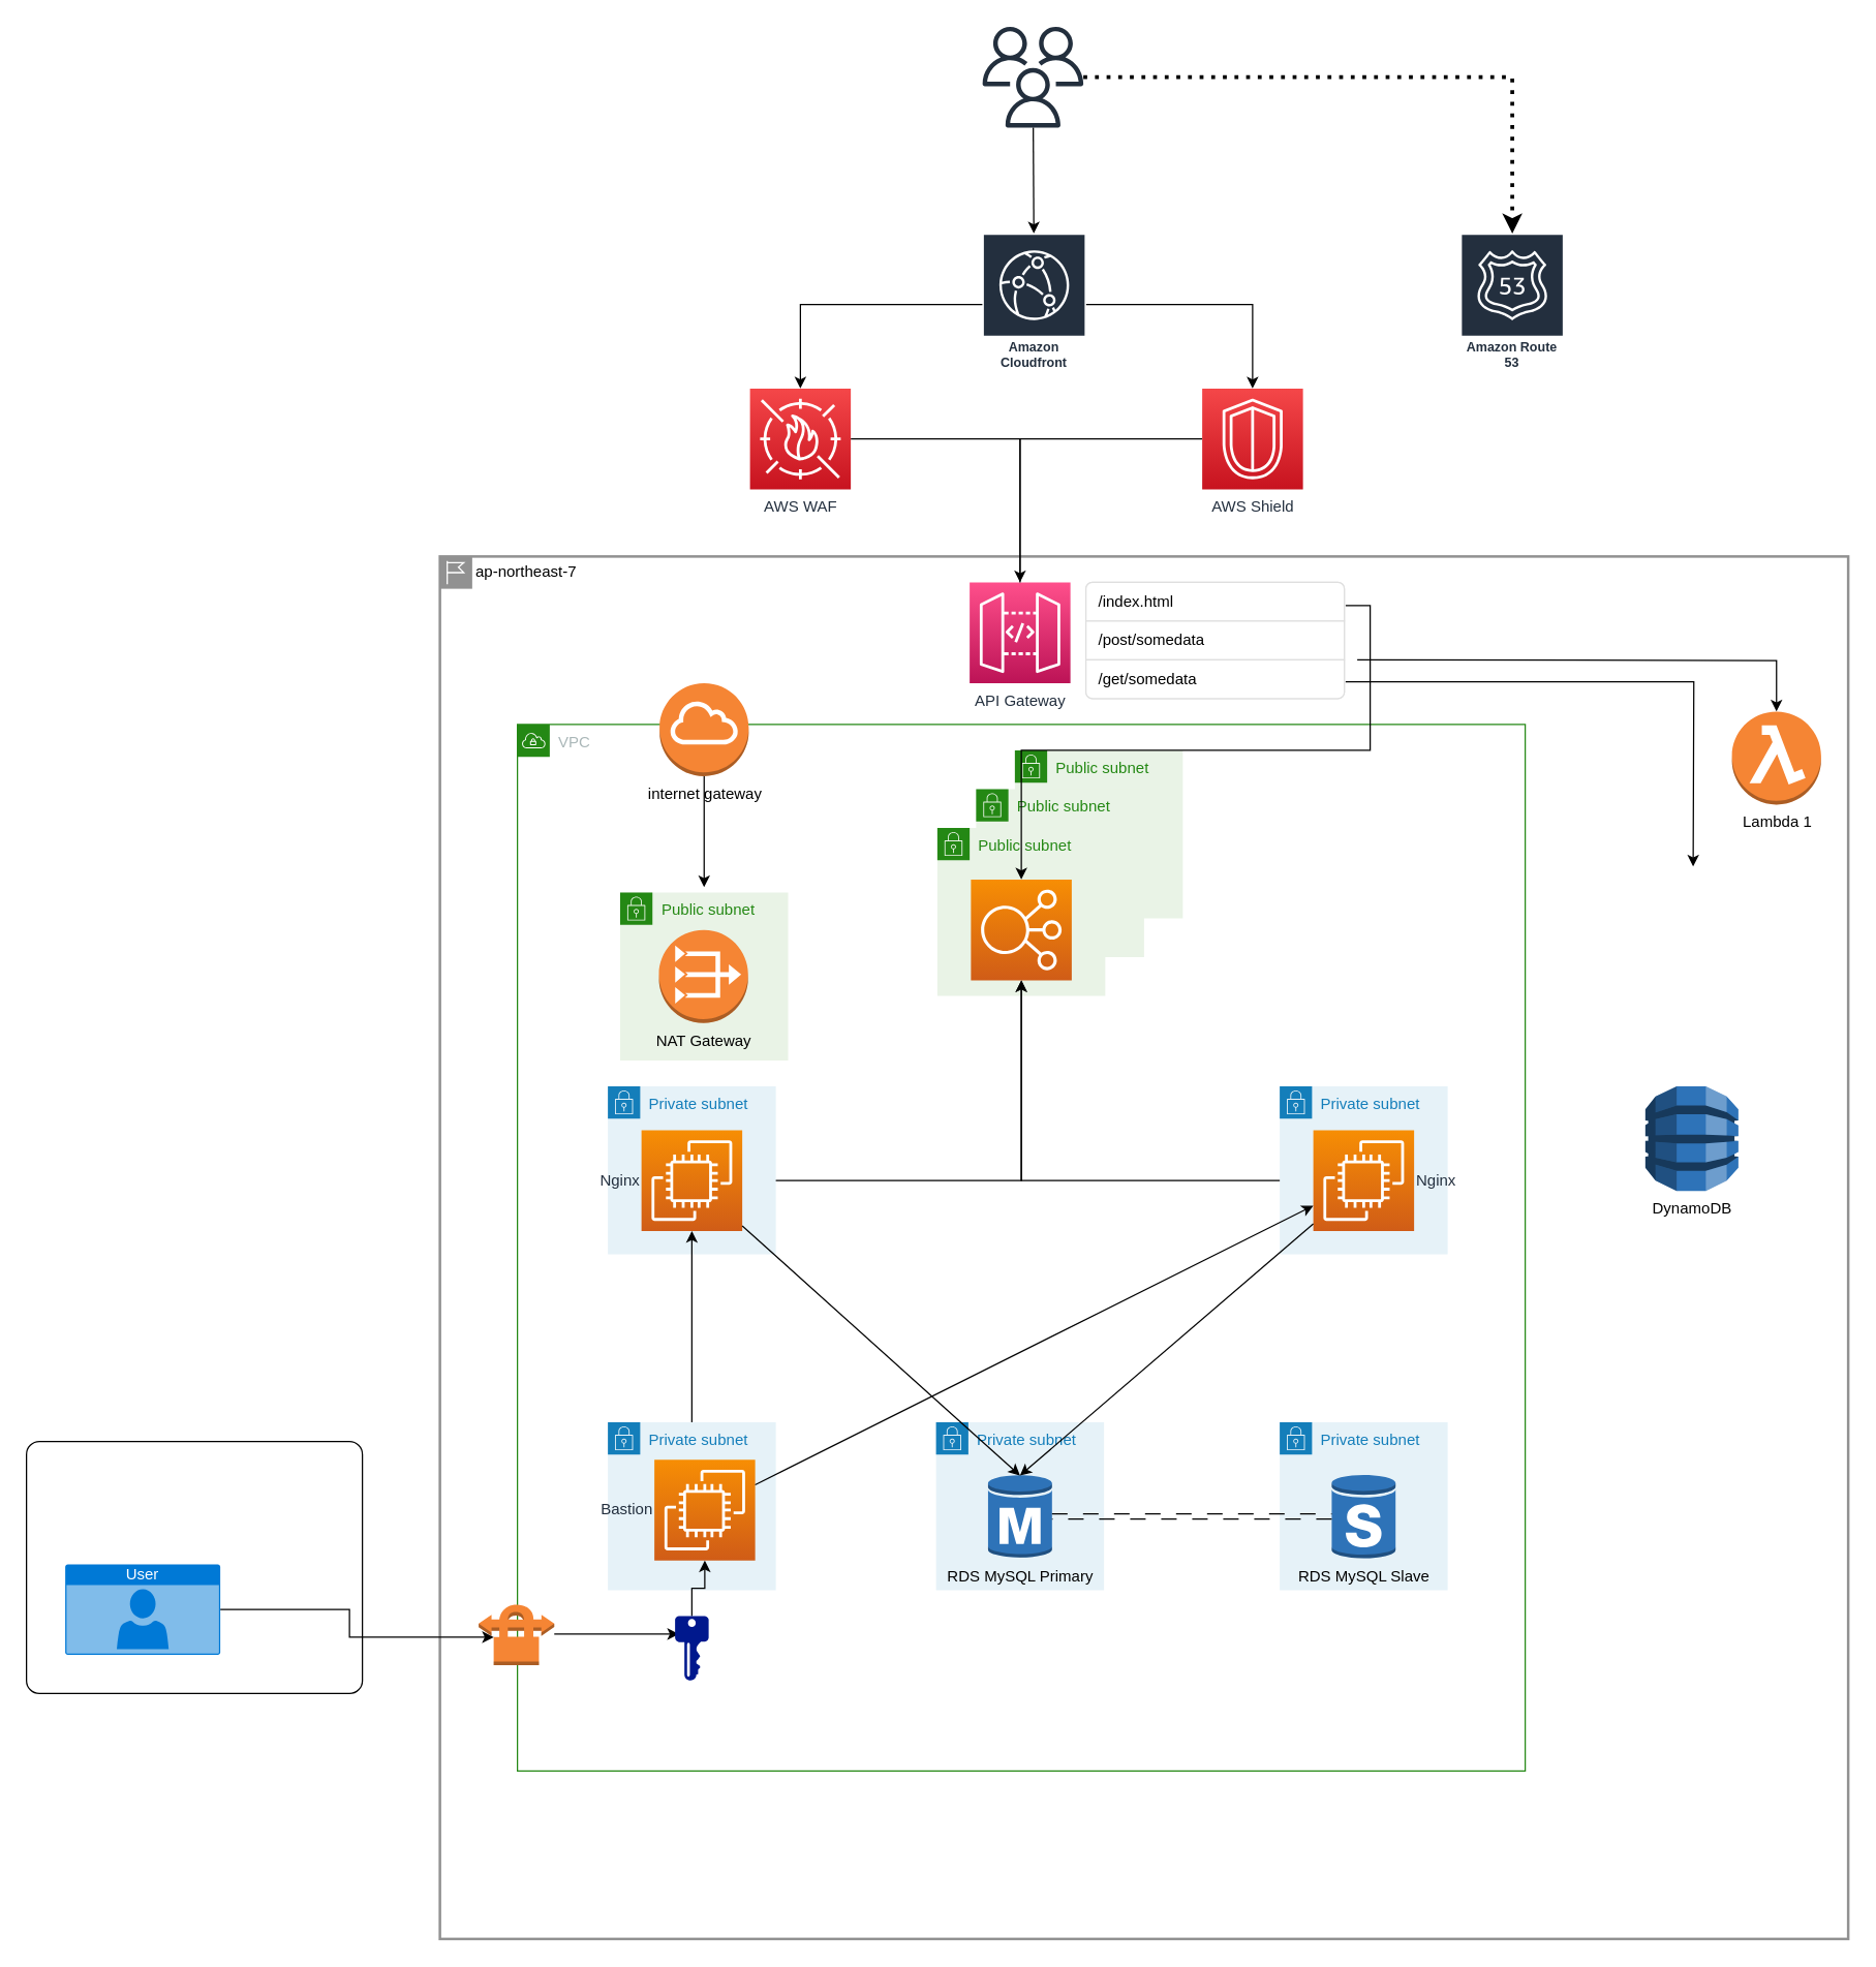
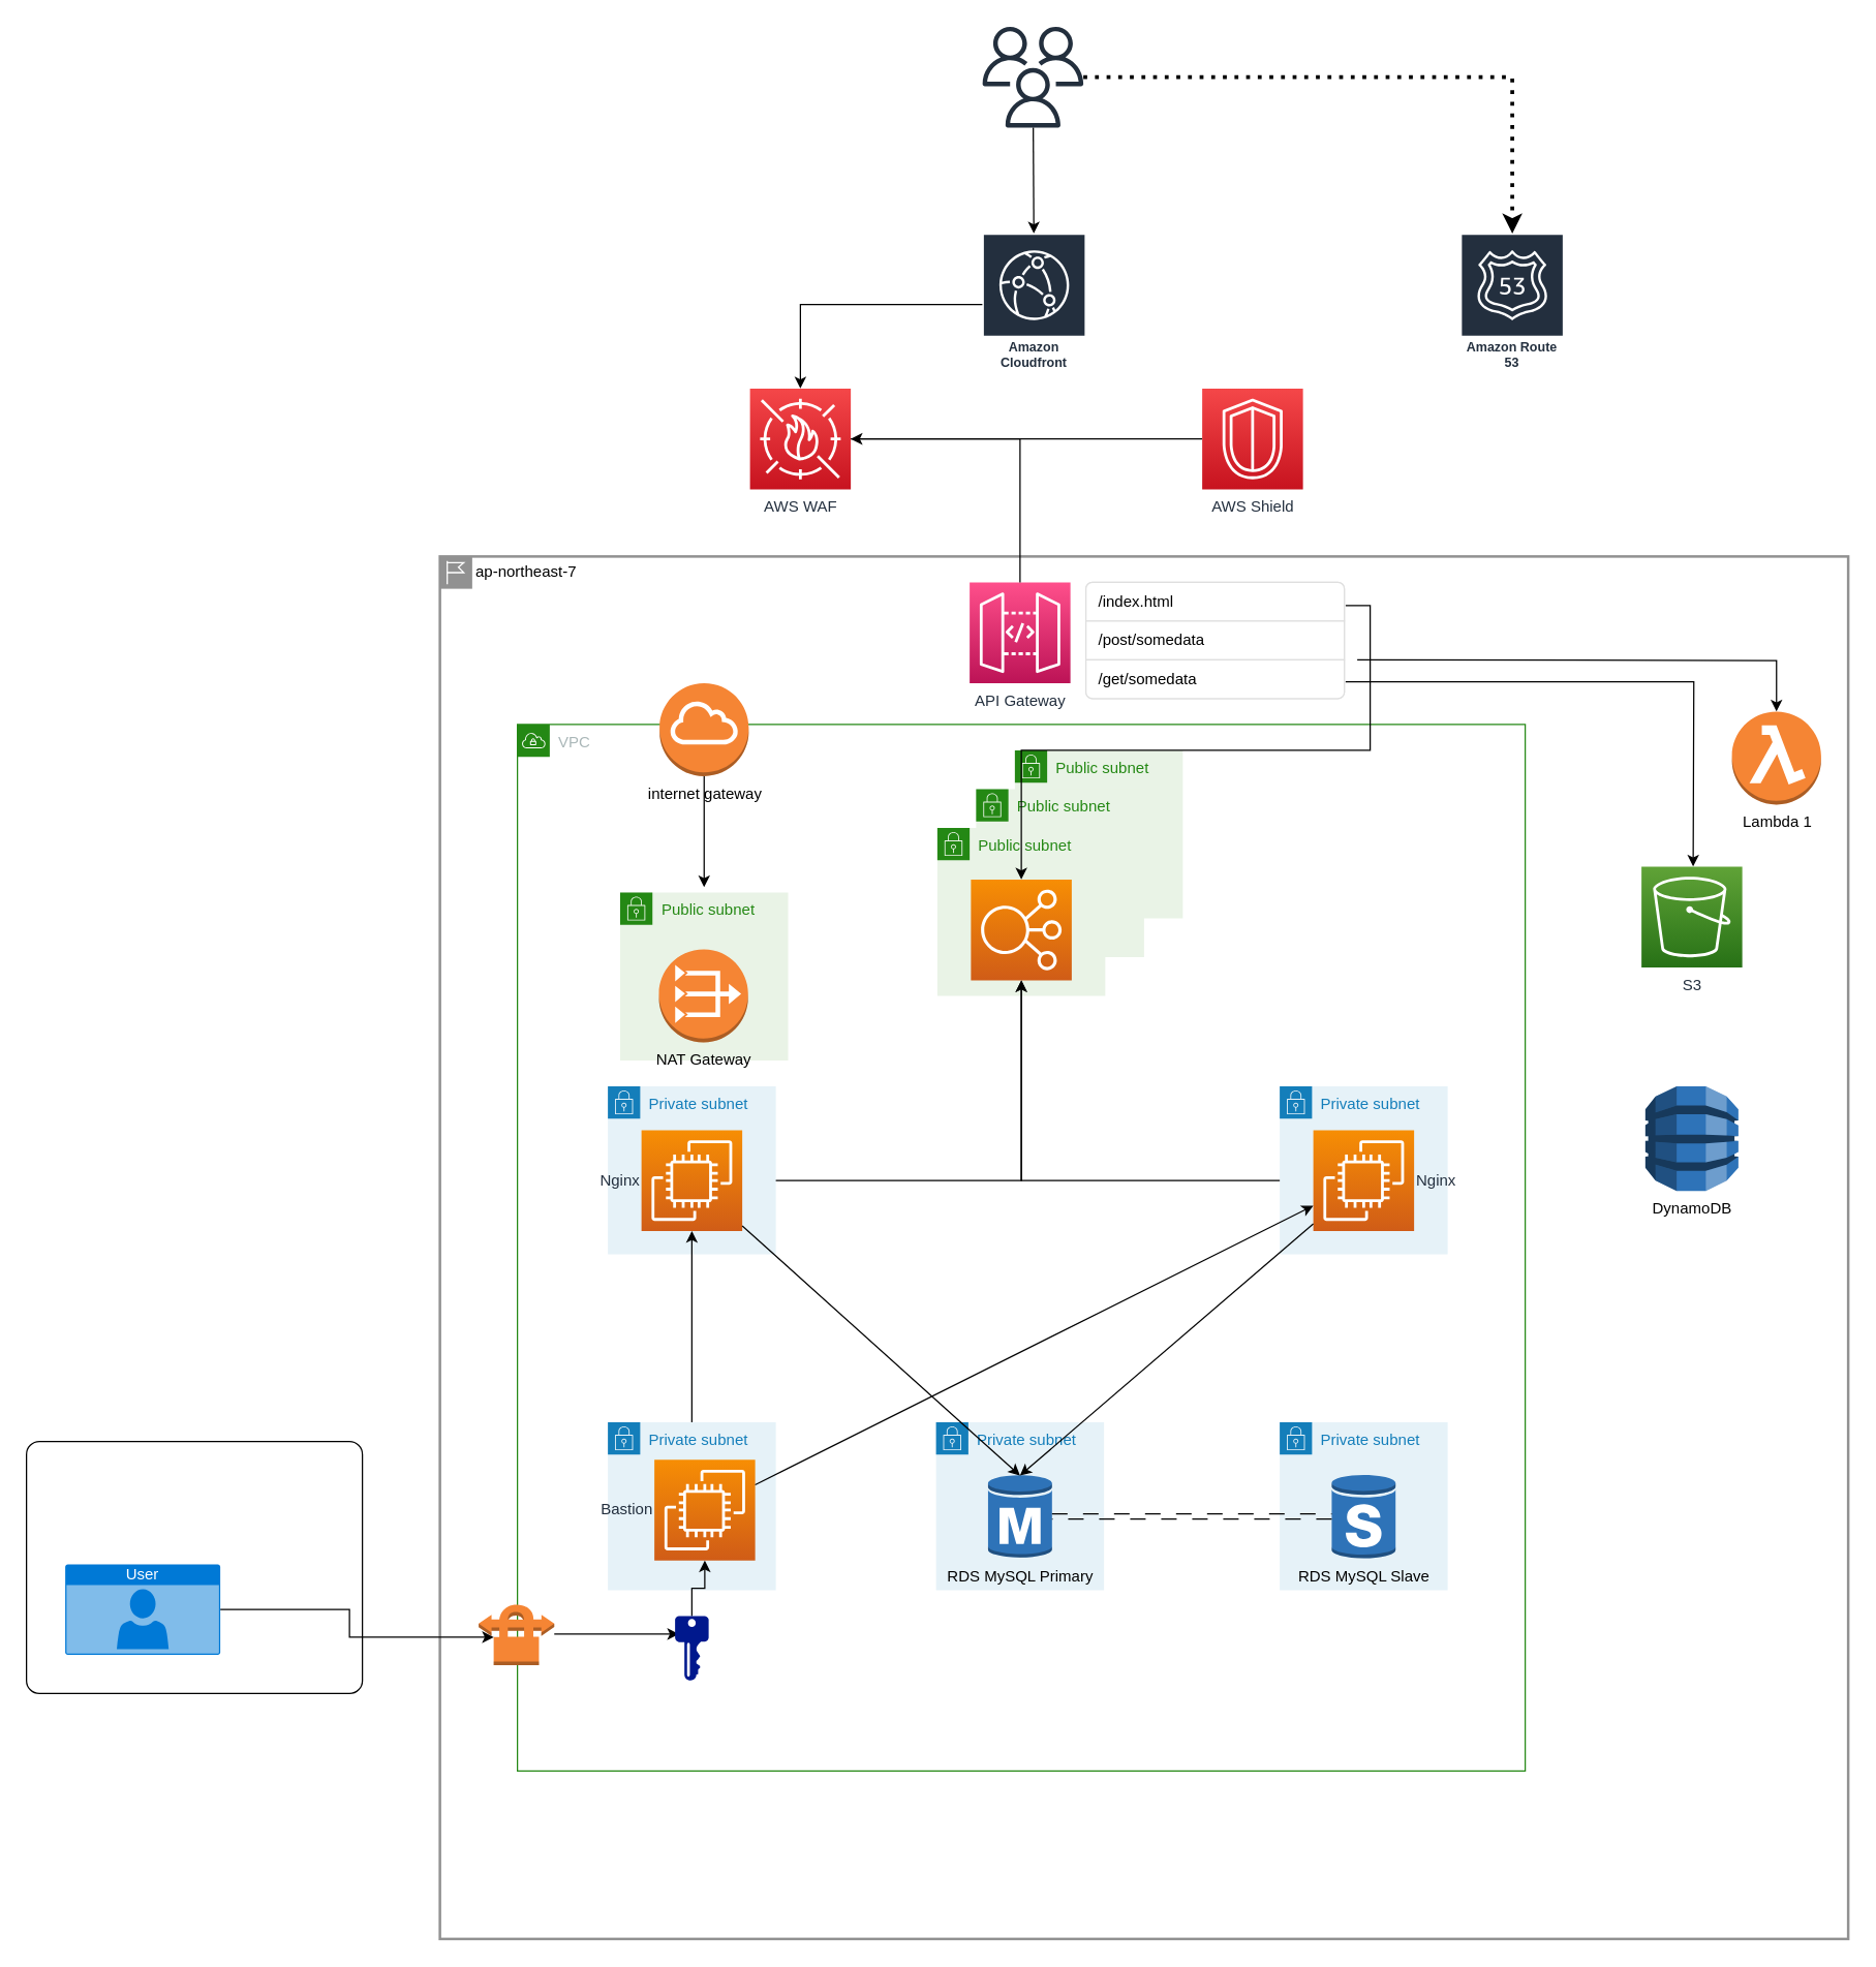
- <mxCell id="46" style="edgeStyle=orthogonalEdgeStyle;rounded=0;orthogonalLoop=1;jettySize=auto;html=1;" edge="1" parent="1" source="47" target="51"><mxGeometry relative="1" as="geometry" /></mxCell>
- <mxCell id="50" style="edgeStyle=orthogonalEdgeStyle;rounded=0;orthogonalLoop=1;jettySize=auto;html=1;" edge="1" parent="1" source="51" target="12"><mxGeometry relative="1" as="geometry" /></mxCell>
+ <mxCell id="50" style="edgeStyle=orthogonalEdgeStyle;rounded=0;orthogonalLoop=1;jettySize=auto;html=1;" edge="1" parent="1" source="51" target="49"><mxGeometry relative="1" as="geometry" /></mxCell>
+ <mxCell id="39" value="S3" style="sketch=0;points=[[0,0,0],[0.25,0,0],[0.5,0,0],[0.75,0,0],[1,0,0],[0,1,0],[0.25,1,0],[0.5,1,0],[0.75,1,0],[1,1,0],[0,0.25,0],[0,0.5,0],[0,0.75,0],[1,0.25,0],[1,0.5,0],[1,0.75,0]];outlineConnect=0;fontColor=#232F3E;gradientColor=#60A337;gradientDirection=north;fillColor=#277116;strokeColor=#ffffff;dashed=0;verticalLabelPosition=bottom;verticalAlign=top;align=center;html=1;fontSize=12;fontStyle=0;aspect=fixed;shape=mxgraph.aws4.resourceIcon;resIcon=mxgraph.aws4.s3;" vertex="1" parent="11"><mxGeometry x="930" y="240" width="78" height="78" as="geometry" /></mxCell>
- <mxCell id="23" value="NAT Gateway" style="outlineConnect=0;dashed=0;verticalLabelPosition=bottom;verticalAlign=top;align=center;html=1;shape=mxgraph.aws3.vpc_nat_gateway;fillColor=#F58534;gradientColor=none;" vertex="1" parent="22"><mxGeometry x="30" y="29" width="69" height="72" as="geometry" /></mxCell>
+ <mxCell id="23" value="NAT Gateway" style="outlineConnect=0;dashed=0;verticalLabelPosition=bottom;verticalAlign=top;align=center;html=1;shape=mxgraph.aws3.vpc_nat_gateway;fillColor=#F58534;gradientColor=none;" vertex="1" parent="22"><mxGeometry x="30" y="44" width="69" height="72" as="geometry" /></mxCell>
